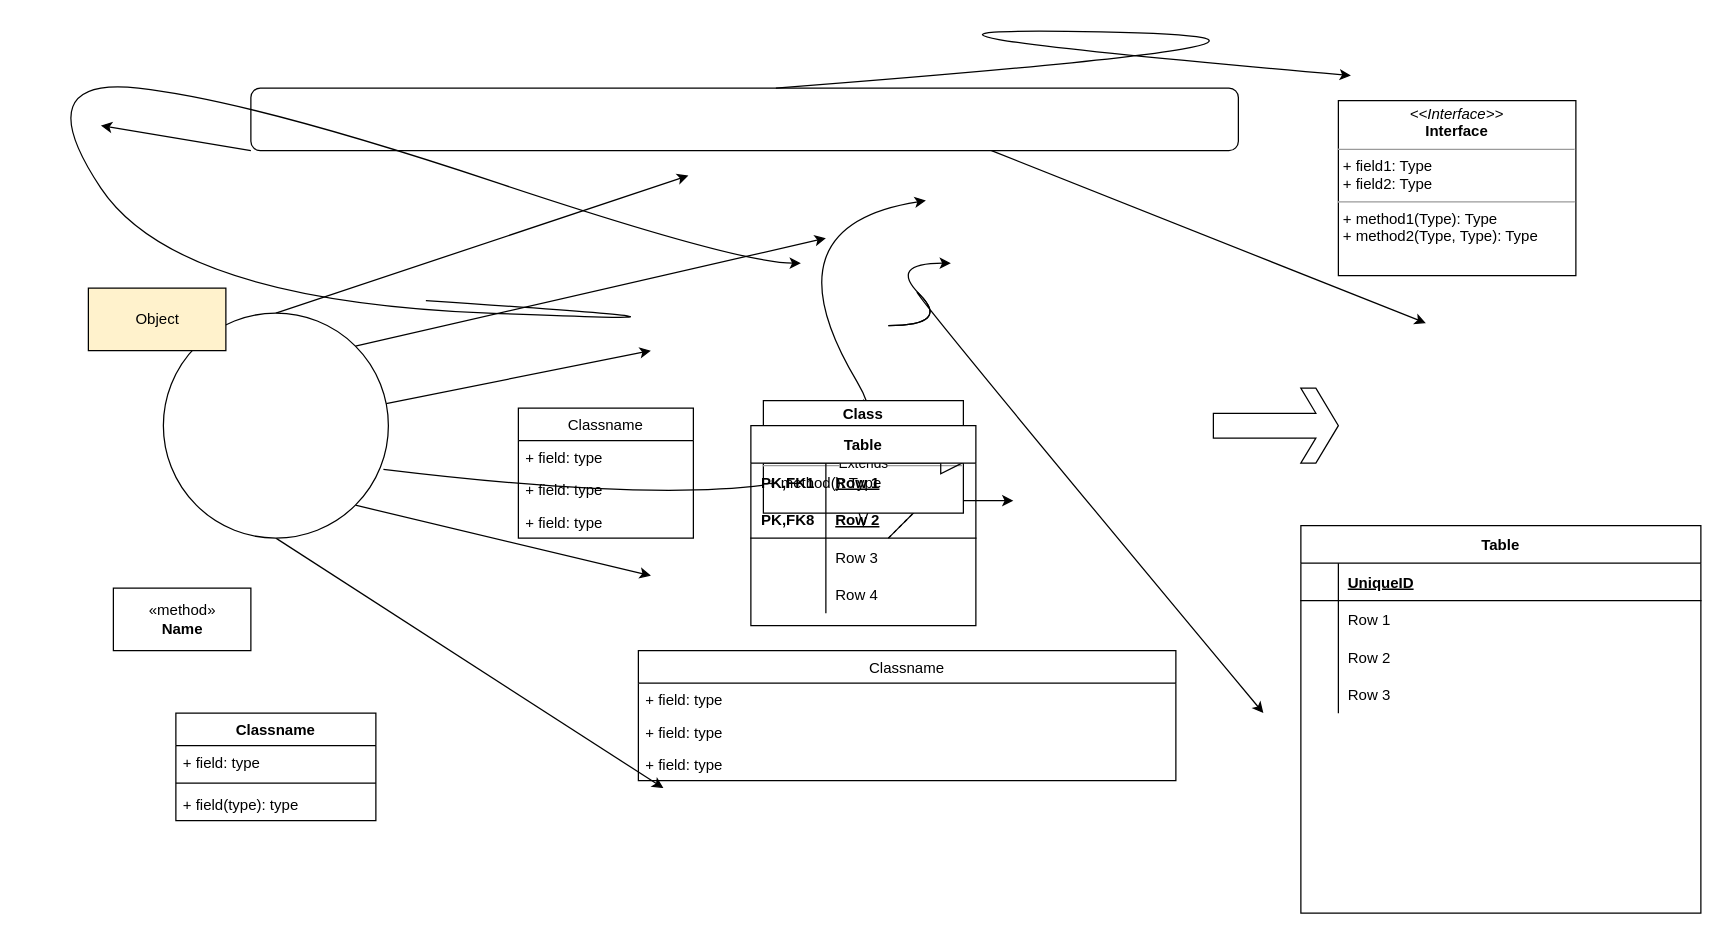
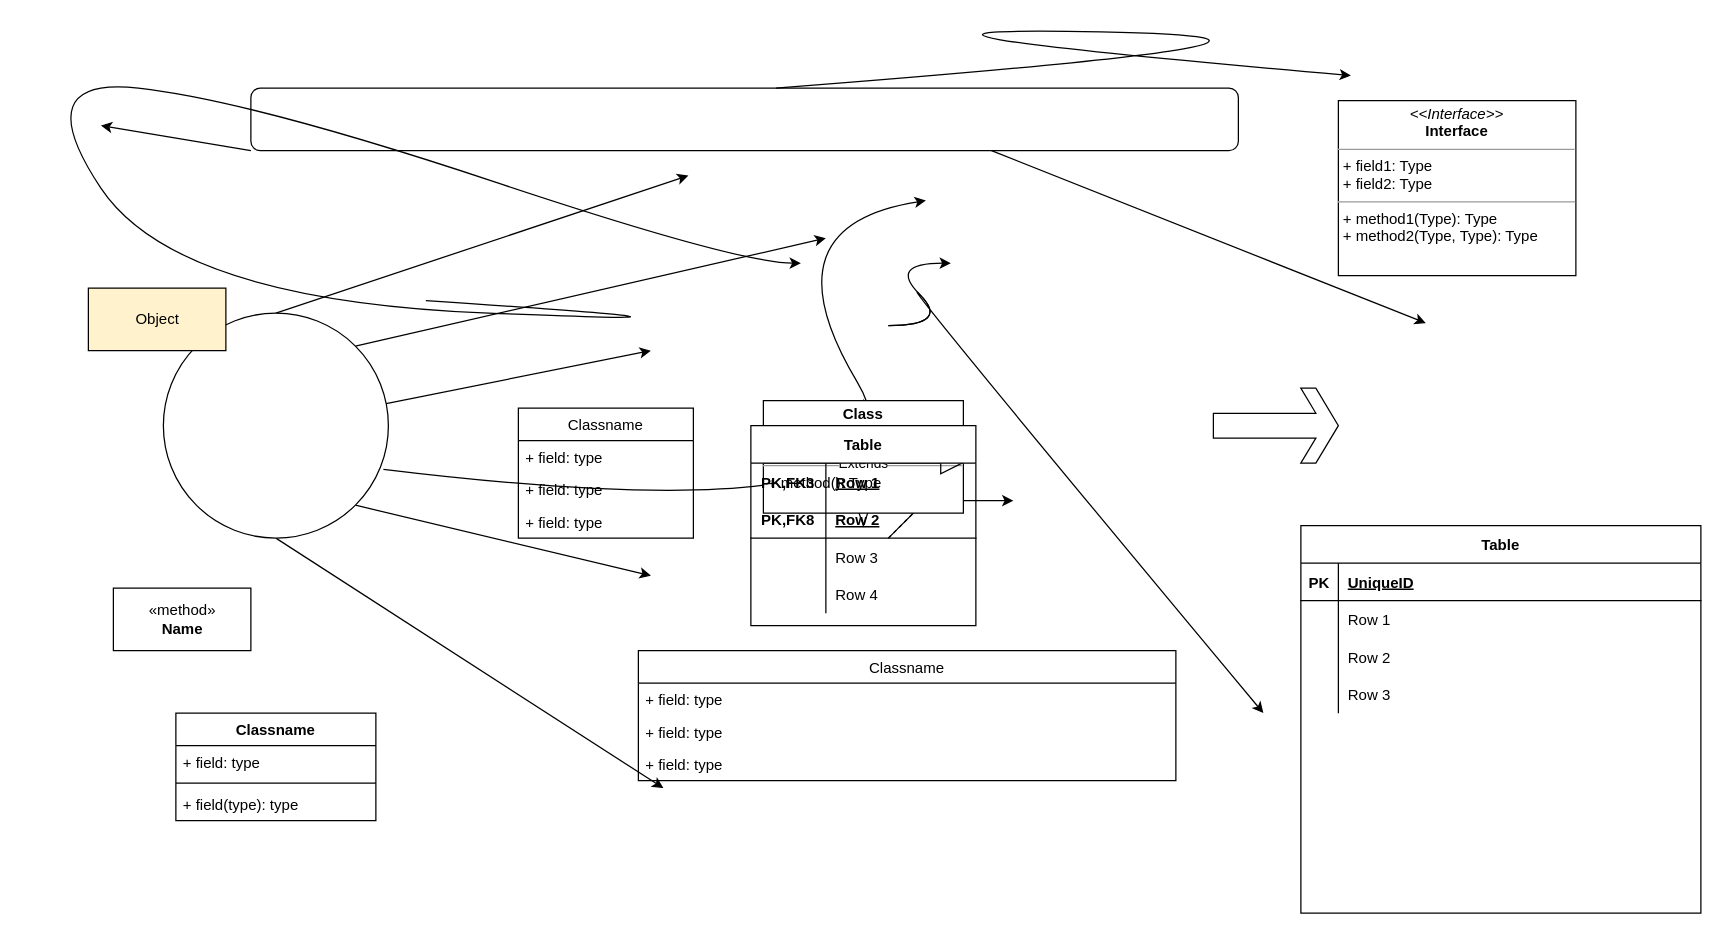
- <mxCell id="49" value="&lt;p style=&quot;margin:0px;margin-top:4px;text-align:center;&quot;&gt;&lt;b&gt;Class&lt;/b&gt;&lt;/p&gt;&lt;hr size=&quot;1&quot;/&gt;&lt;p style=&quot;margin:0px;margin-left:4px;&quot;&gt;+ field: Row&lt;/p&gt;&lt;hr size=&quot;1&quot;/&gt;&lt;p style=&quot;margin:0px;margin-left:4px;&quot;&gt;+ method(): Type&lt;/p&gt;" style="verticalAlign=top;align=left;overflow=fill;fontSize=12;fontFamily=Helvetica;html=1;" vertex="1" parent="1"><mxGeometry x="610" y="320" width="160" height="90" as="geometry" /></mxCell>
+ <mxCell id="49" value="&lt;p style=&quot;margin:0px;margin-top:4px;text-align:center;&quot;&gt;&lt;b&gt;Class&lt;/b&gt;&lt;/p&gt;&lt;hr size=&quot;1&quot;/&gt;&lt;p style=&quot;margin:0px;margin-left:4px;&quot;&gt;+ field: Type&lt;/p&gt;&lt;hr size=&quot;1&quot;/&gt;&lt;p style=&quot;margin:0px;margin-left:4px;&quot;&gt;+ method(): Type&lt;/p&gt;" style="verticalAlign=top;align=left;overflow=fill;fontSize=12;fontFamily=Helvetica;html=1;" vertex="1" parent="1"><mxGeometry x="610" y="320" width="160" height="90" as="geometry" /></mxCell>
- <mxCell id="54" value="PK,FK1" style="shape=partialRectangle;connectable=0;fillColor=none;top=0;left=0;bottom=0;right=0;fontStyle=1;overflow=hidden;" vertex="1" parent="53"><mxGeometry width="60" height="30" as="geometry" /></mxCell>
+ <mxCell id="54" value="PK,FK3" style="shape=partialRectangle;connectable=0;fillColor=none;top=0;left=0;bottom=0;right=0;fontStyle=1;overflow=hidden;" vertex="1" parent="53"><mxGeometry width="60" height="30" as="geometry" /></mxCell>
+ <mxCell id="24" value="PK" style="shape=partialRectangle;connectable=0;fillColor=none;top=0;left=0;bottom=0;right=0;fontStyle=1;overflow=hidden;" vertex="1" parent="23"><mxGeometry width="30" height="30" as="geometry" /></mxCell>
